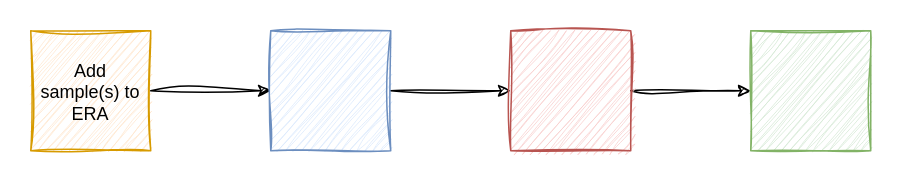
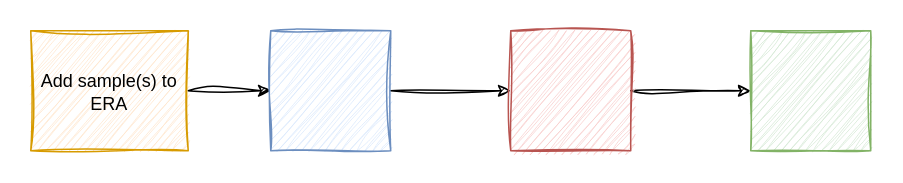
- <mxCell id="3" value="Add sample(s) to ERA" style="whiteSpace=wrap;html=1;aspect=fixed;rounded=0;glass=0;sketch=1;curveFitting=1;jiggle=2;spacingTop=1;spacingLeft=1;spacingRight=1;fillColor=#ffe6cc;strokeColor=#d79b00;" parent="1" vertex="1"><mxGeometry x="20" y="20" width="80" height="80" as="geometry" /></mxCell>
+ <mxCell id="3" value="Add sample(s) to ERA" style="whiteSpace=wrap;html=1;aspect=fixed;rounded=0;glass=0;sketch=1;curveFitting=1;jiggle=2;spacingTop=1;spacingLeft=1;spacingRight=1;fillColor=#ffe6cc;strokeColor=#d79b00;" parent="1" vertex="1"><mxGeometry x="20" y="20" width="105" height="80" as="geometry" /></mxCell>
